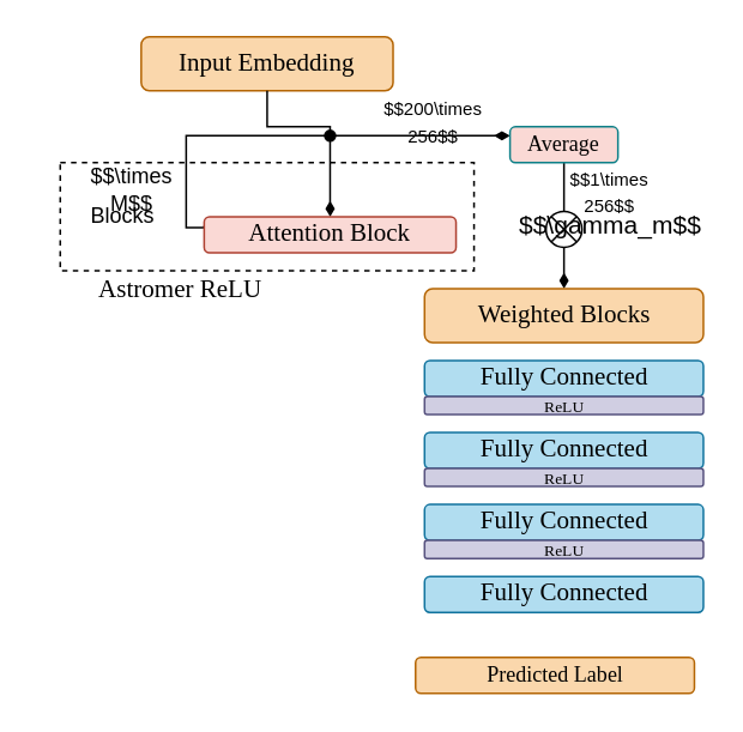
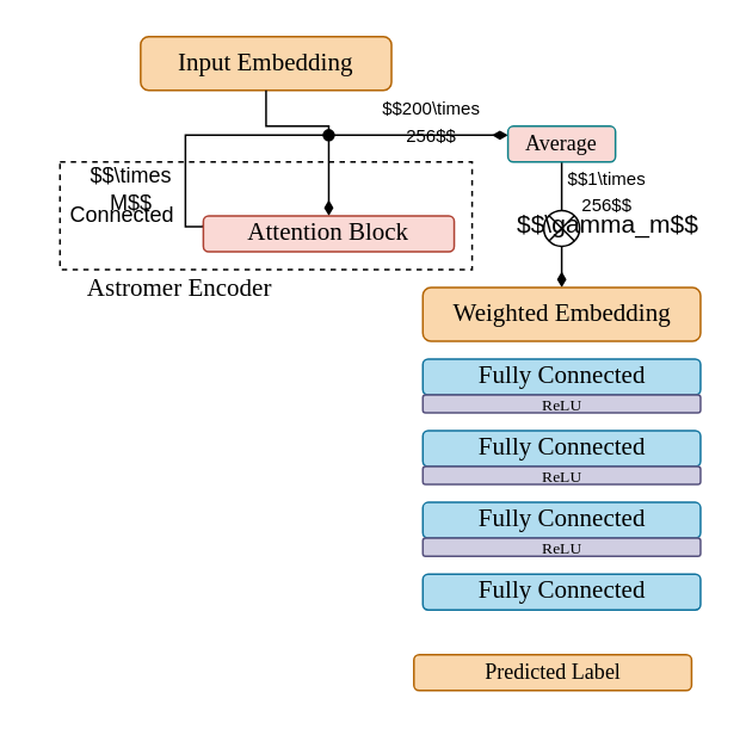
- <mxCell id="14" value="&lt;div align=&quot;center&quot;&gt;Blocks&lt;/div&gt;" style="text;whiteSpace=wrap;html=1;align=center;" vertex="1" parent="1"><mxGeometry x="33" y="106" width="70" height="40" as="geometry" /></mxCell>
+ <mxCell id="14" value="&lt;div align=&quot;center&quot;&gt;Connected&lt;/div&gt;" style="text;whiteSpace=wrap;html=1;align=center;" vertex="1" parent="1"><mxGeometry x="33" y="106" width="70" height="40" as="geometry" /></mxCell>
- <mxCell id="25" value="&lt;font style=&quot;font-size: 14px;&quot; face=&quot;Garamond&quot;&gt;Astromer ReLU&lt;/font&gt;" style="text;html=1;align=center;verticalAlign=middle;whiteSpace=wrap;rounded=0;" vertex="1" parent="1"><mxGeometry x="20" y="146" width="160" height="30" as="geometry" /></mxCell>
+ <mxCell id="25" value="&lt;font style=&quot;font-size: 14px;&quot; face=&quot;Garamond&quot;&gt;Astromer Encoder&lt;/font&gt;" style="text;html=1;align=center;verticalAlign=middle;whiteSpace=wrap;rounded=0;" vertex="1" parent="1"><mxGeometry x="20" y="146" width="160" height="30" as="geometry" /></mxCell>
- <mxCell id="18" value="&lt;font style=&quot;font-size: 14px;&quot; face=&quot;Garamond&quot;&gt;Weighted Blocks&lt;br&gt;&lt;/font&gt;" style="rounded=1;whiteSpace=wrap;html=1;fillColor=#fad7ac;strokeColor=#b46504;" vertex="1" parent="1"><mxGeometry x="235.5" y="160" width="155" height="30" as="geometry" /></mxCell>
+ <mxCell id="18" value="&lt;font style=&quot;font-size: 14px;&quot; face=&quot;Garamond&quot;&gt;Weighted Embedding&lt;br&gt;&lt;/font&gt;" style="rounded=1;whiteSpace=wrap;html=1;fillColor=#fad7ac;strokeColor=#b46504;" vertex="1" parent="1"><mxGeometry x="235.5" y="160" width="155" height="30" as="geometry" /></mxCell>
